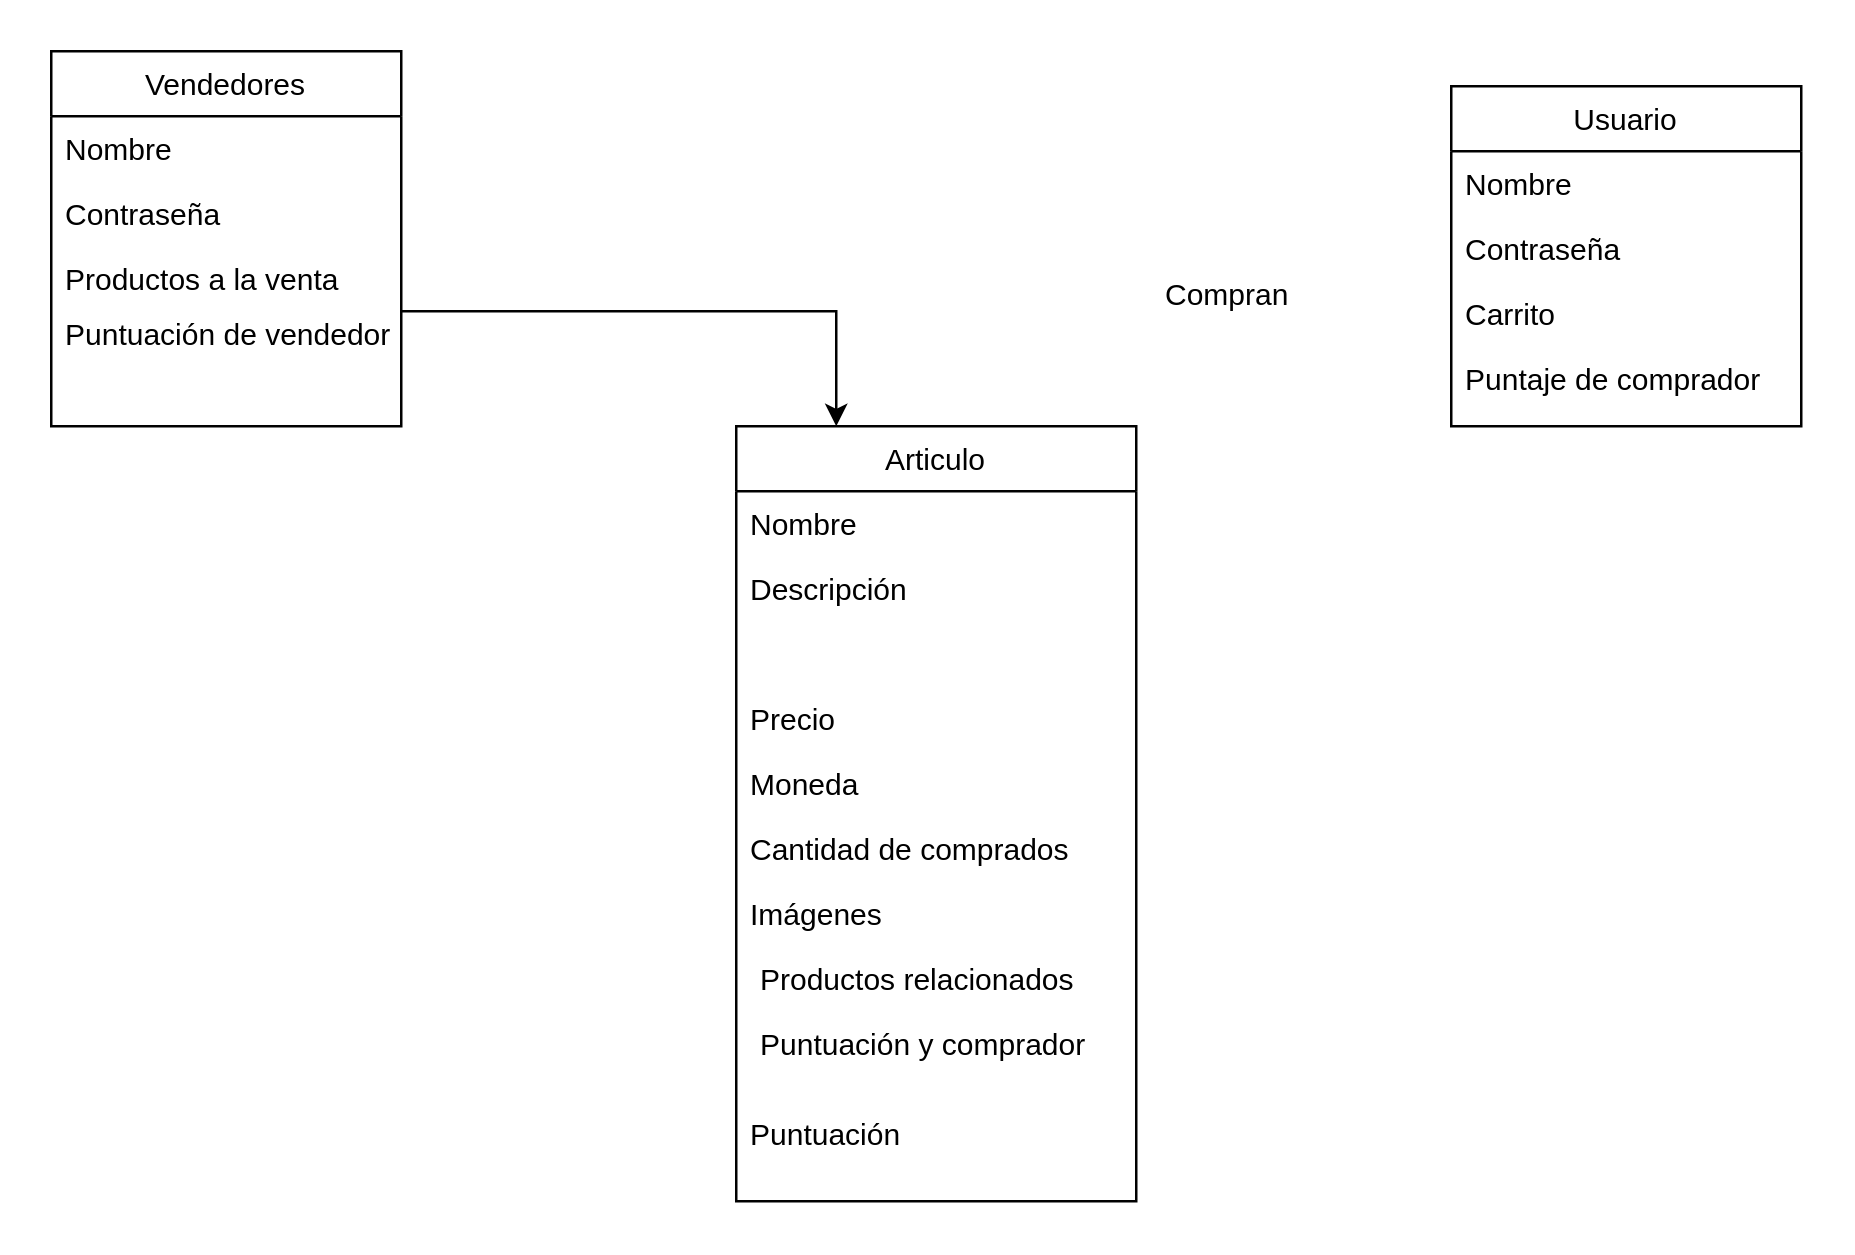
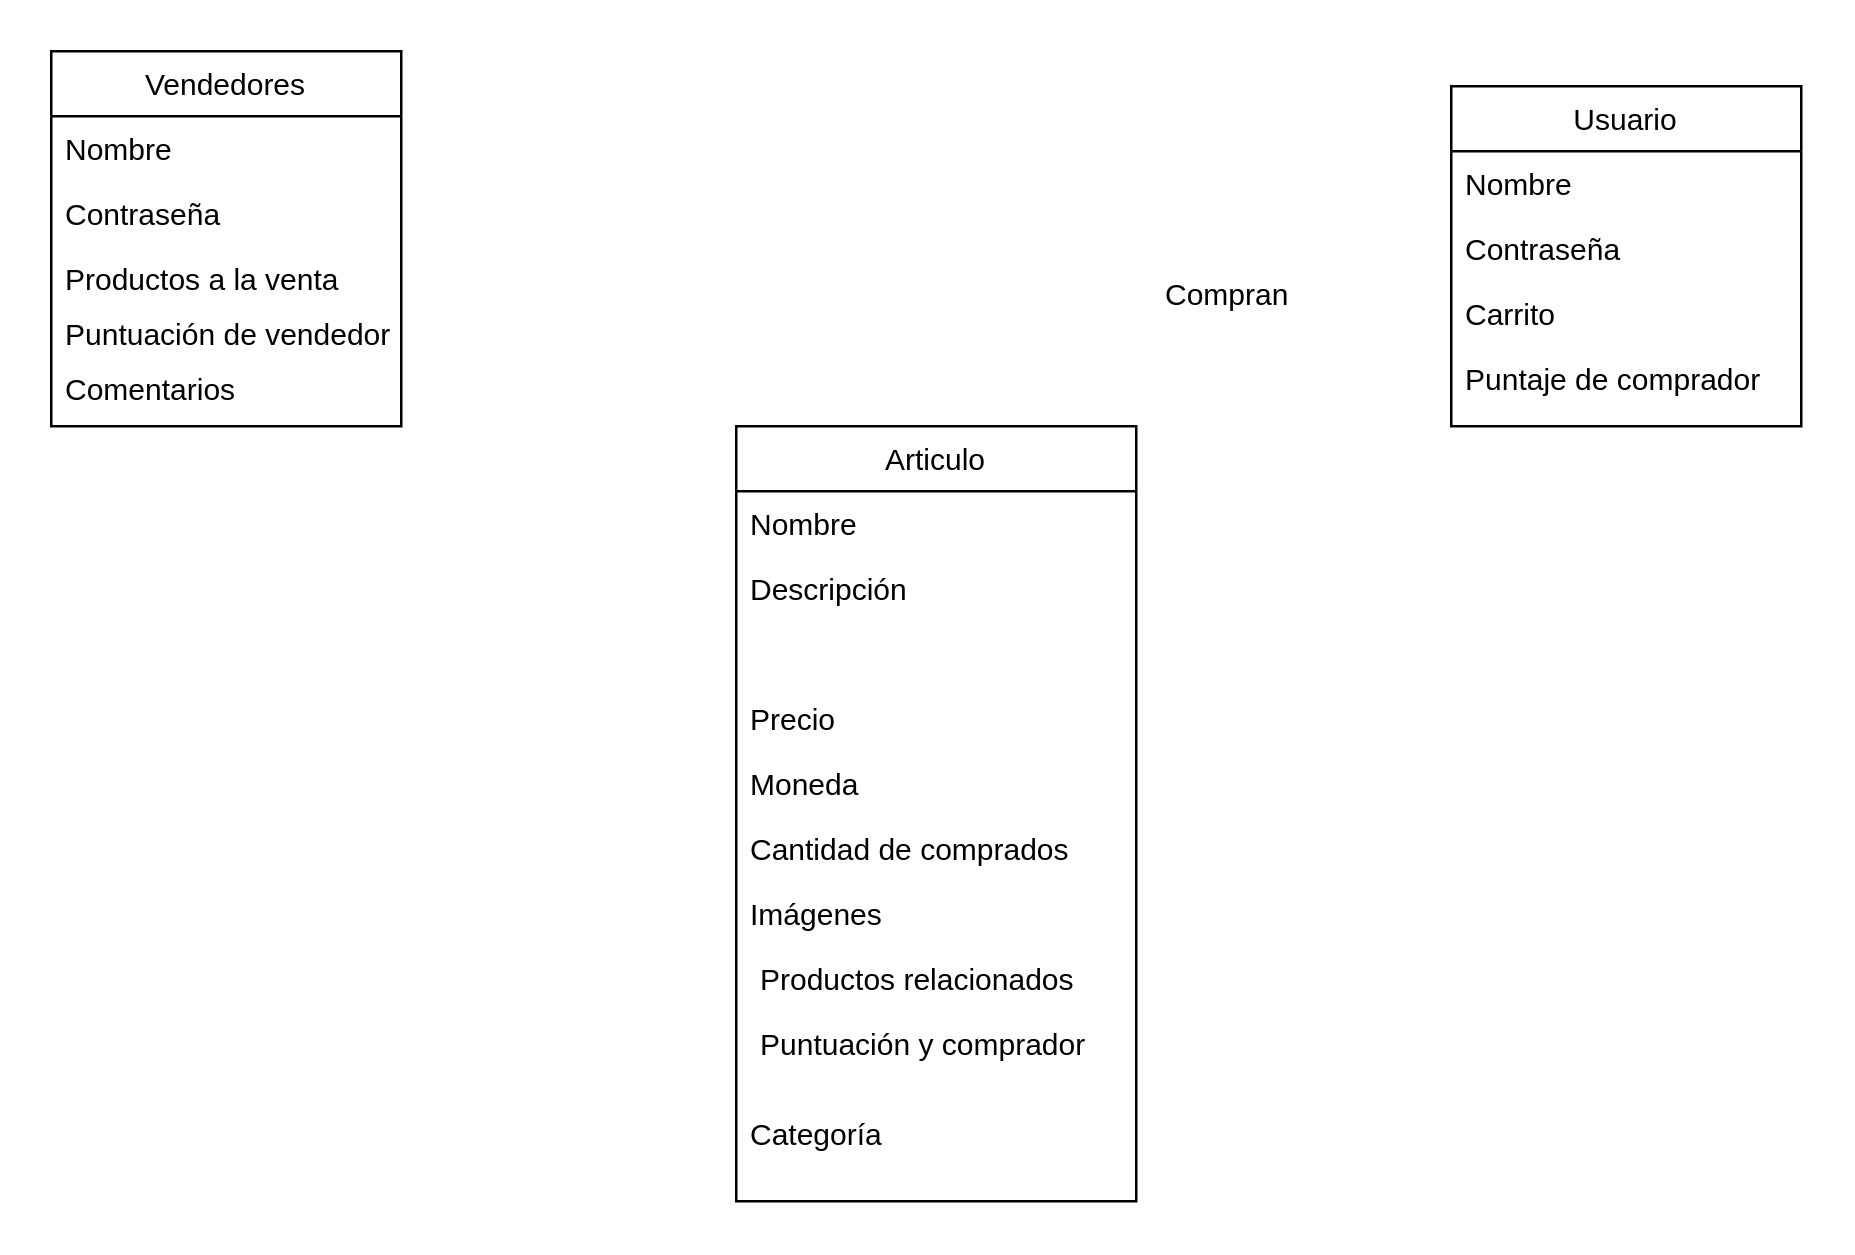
- <mxCell id="23" style="edgeStyle=orthogonalEdgeStyle;rounded=0;orthogonalLoop=1;jettySize=auto;html=1;entryX=0.25;entryY=0;entryDx=0;entryDy=0;" edge="1" parent="1" source="22" target="15"><mxGeometry relative="1" as="geometry"><Array as="points"><mxPoint x="334" y="124" /></Array></mxGeometry></mxCell>
+ <mxCell id="9" value="Comentarios" style="text;strokeColor=none;fillColor=none;align=left;verticalAlign=top;spacingLeft=4;spacingRight=4;overflow=hidden;rotatable=0;points=[[0,0.5],[1,0.5]];portConstraint=eastwest;" vertex="1" parent="1"><mxGeometry x="20" y="142" width="140" height="22" as="geometry" /></mxCell>
- <mxCell id="18" value="Puntuación" style="text;strokeColor=none;fillColor=none;align=left;verticalAlign=top;spacingLeft=4;spacingRight=4;overflow=hidden;rotatable=0;points=[[0,0.5],[1,0.5]];portConstraint=eastwest;" vertex="1" parent="15"><mxGeometry y="270" width="160" height="40" as="geometry" /></mxCell>
+ <mxCell id="18" value="Categoría" style="text;strokeColor=none;fillColor=none;align=left;verticalAlign=top;spacingLeft=4;spacingRight=4;overflow=hidden;rotatable=0;points=[[0,0.5],[1,0.5]];portConstraint=eastwest;" vertex="1" parent="15"><mxGeometry y="270" width="160" height="40" as="geometry" /></mxCell>
